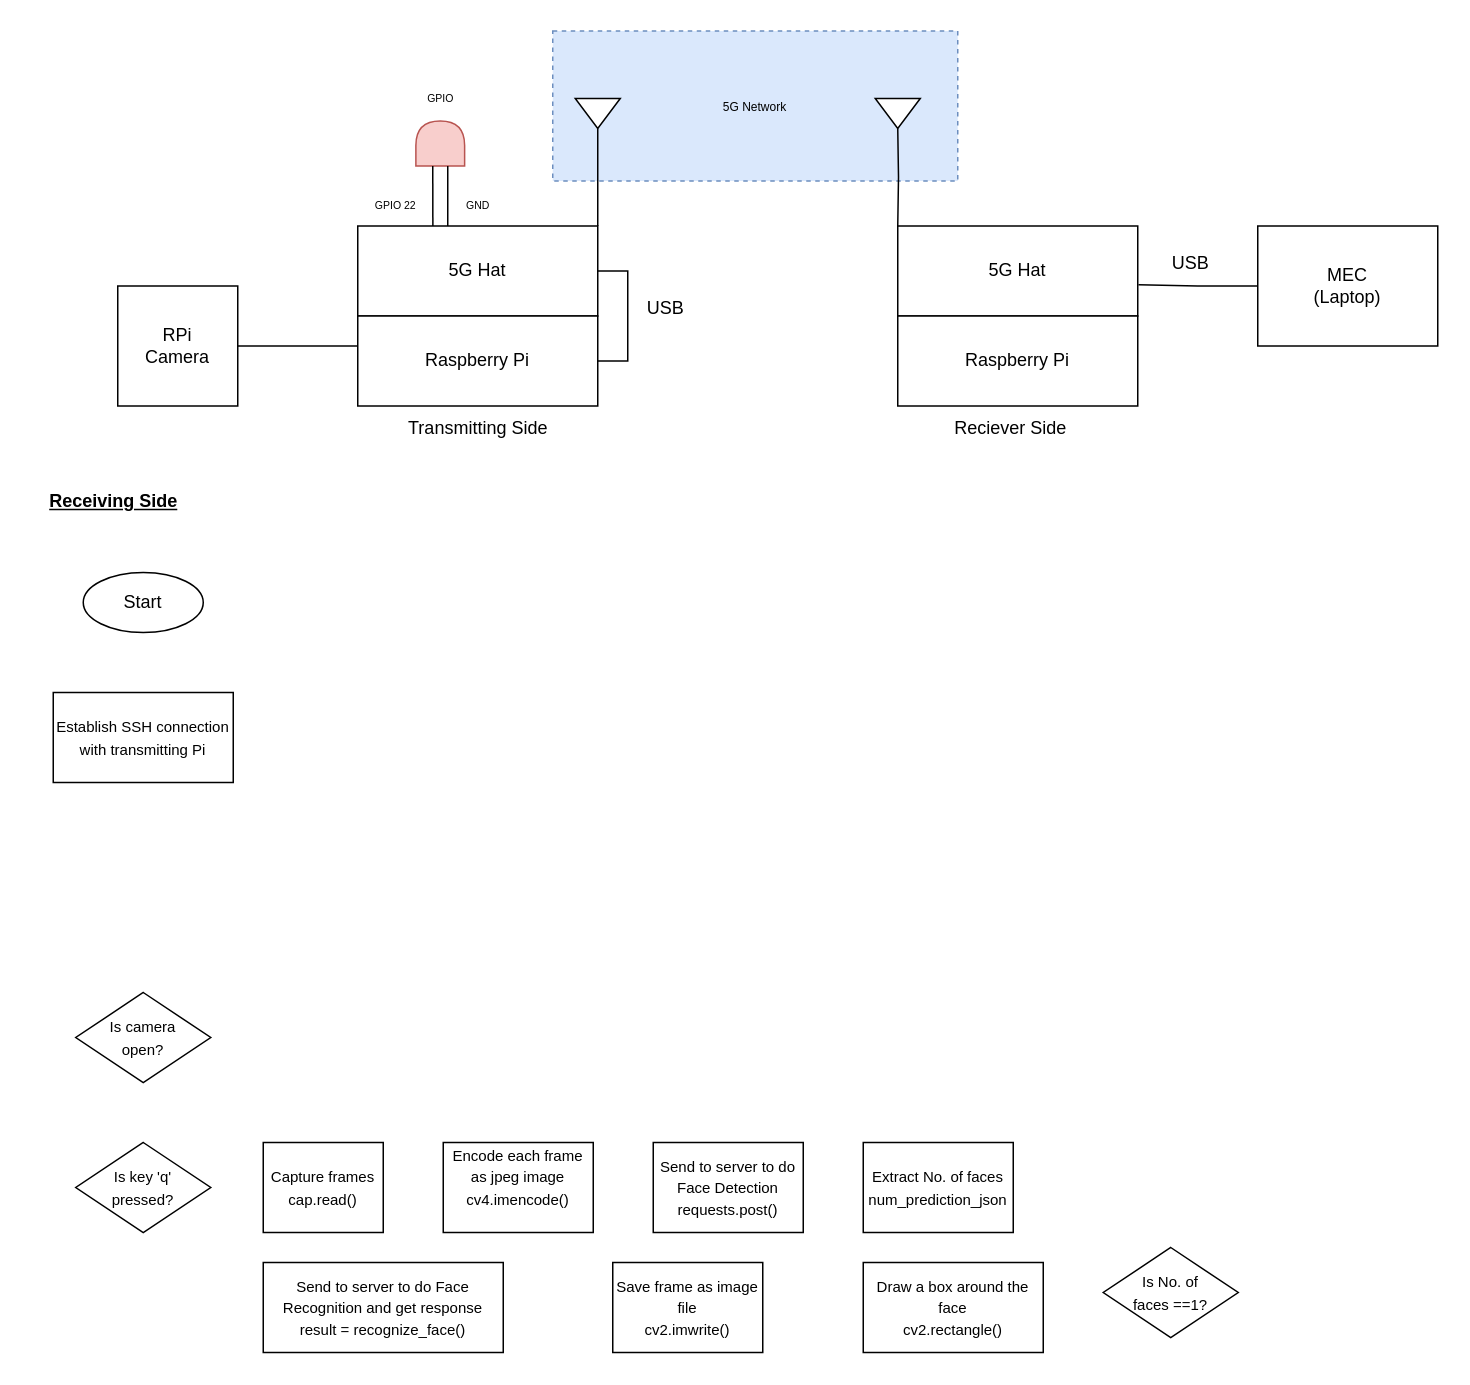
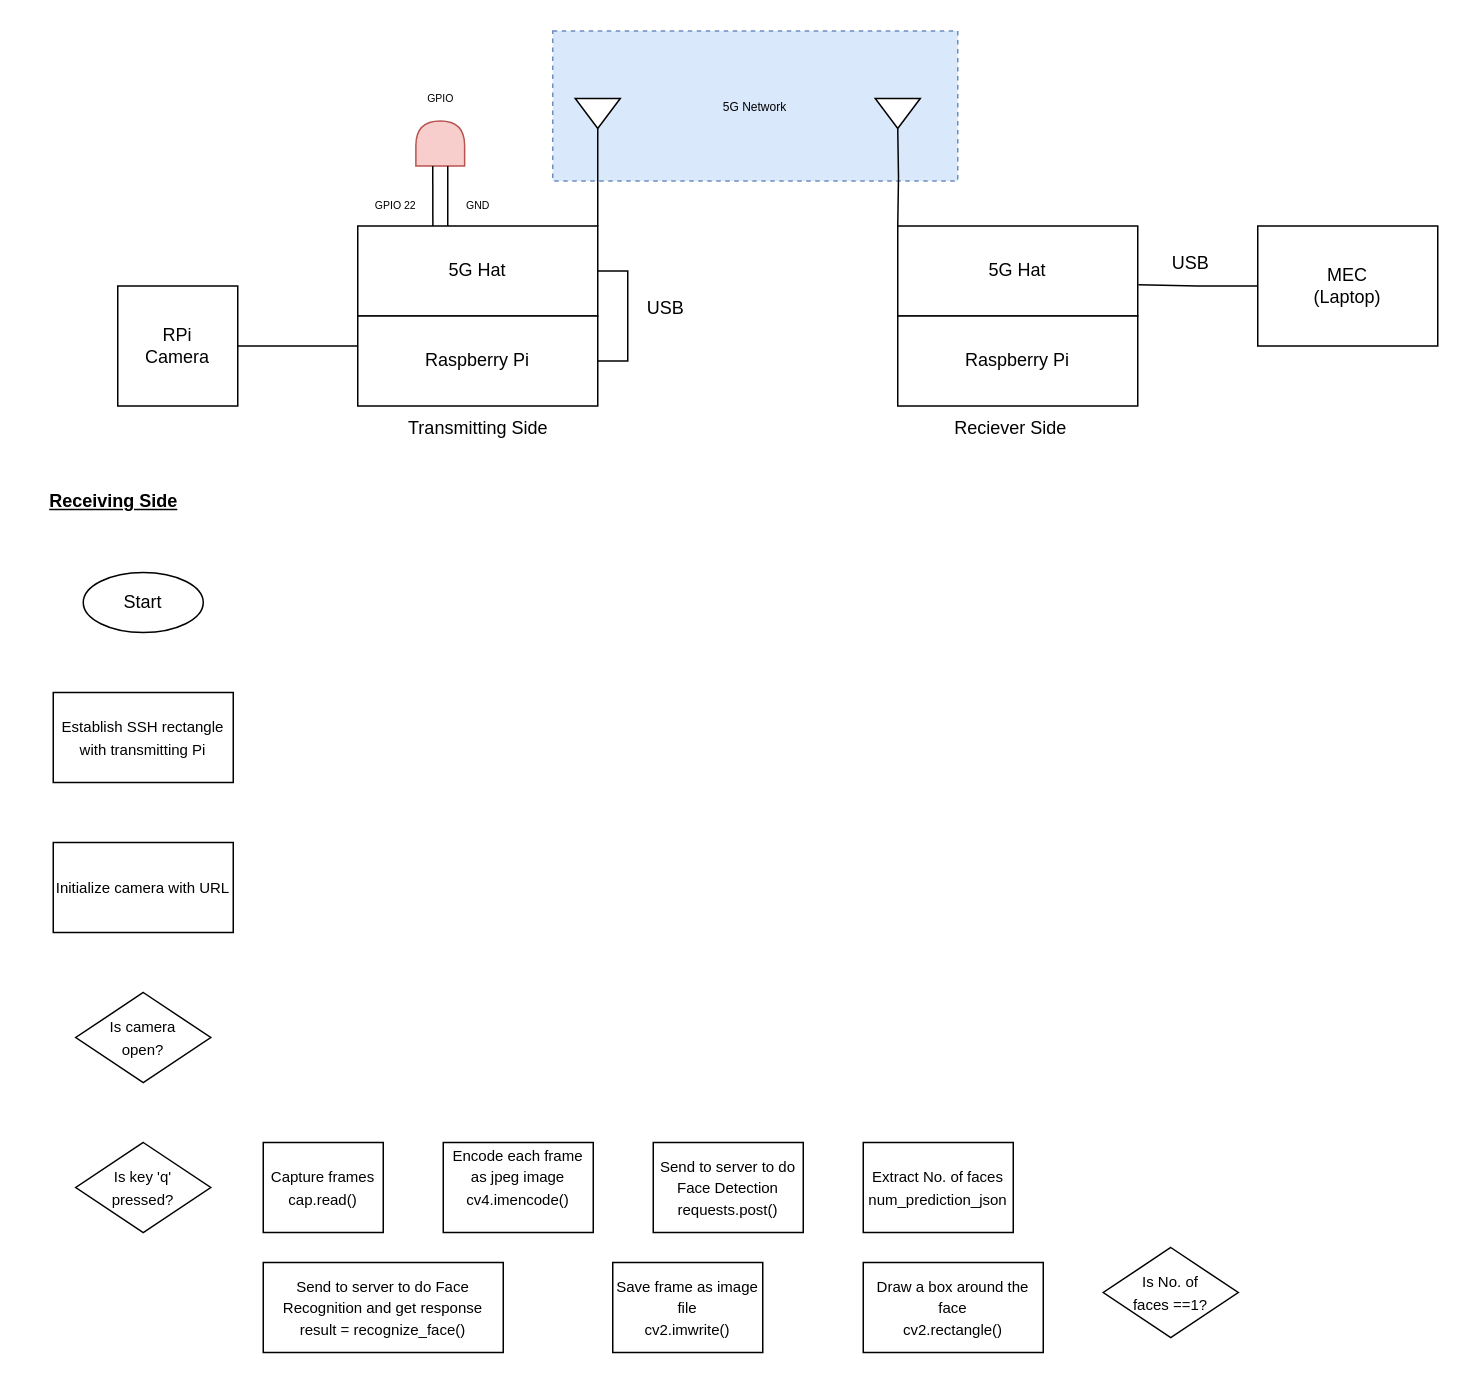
- <mxCell id="28" value="&lt;font style=&quot;font-size: 10px;&quot;&gt;Establish SSH connection with transmitting Pi&lt;/font&gt;" style="rounded=0;whiteSpace=wrap;html=1;" vertex="1" parent="1"><mxGeometry x="35" y="461" width="120" height="60" as="geometry" /></mxCell>
+ <mxCell id="28" value="&lt;font style=&quot;font-size: 10px;&quot;&gt;Establish SSH rectangle with transmitting Pi&lt;/font&gt;" style="rounded=0;whiteSpace=wrap;html=1;" vertex="1" parent="1"><mxGeometry x="35" y="461" width="120" height="60" as="geometry" /></mxCell>
+ <mxCell id="29" value="&lt;font style=&quot;font-size: 10px;&quot;&gt;Initialize camera with URL&lt;/font&gt;" style="rounded=0;whiteSpace=wrap;html=1;" vertex="1" parent="1"><mxGeometry x="35" y="561" width="120" height="60" as="geometry" /></mxCell>
